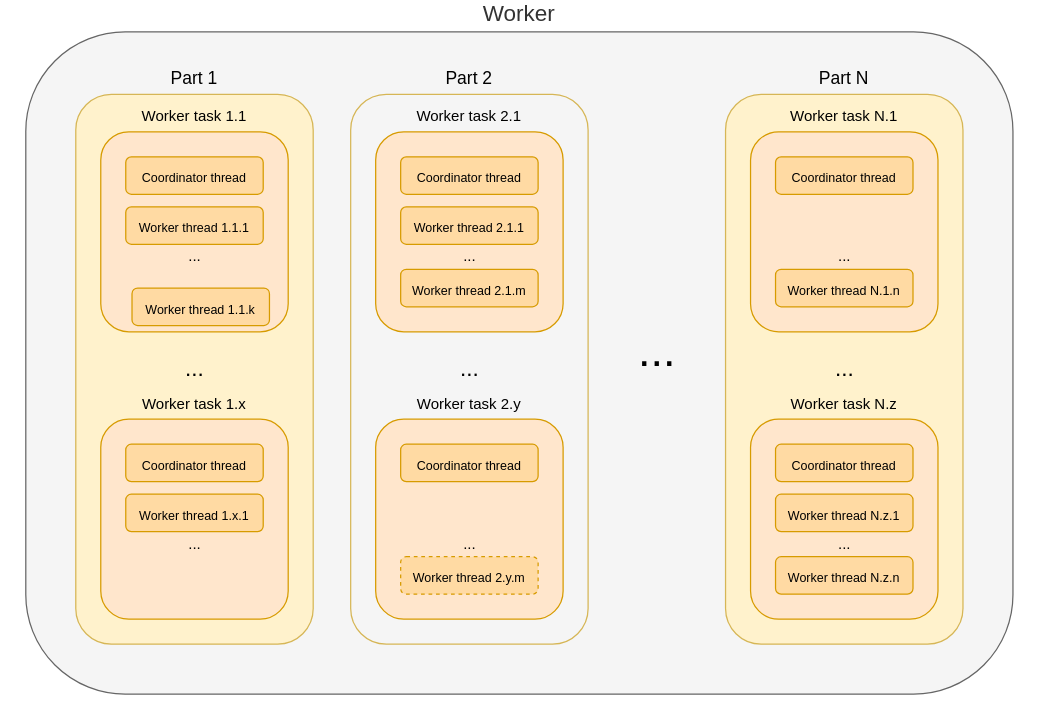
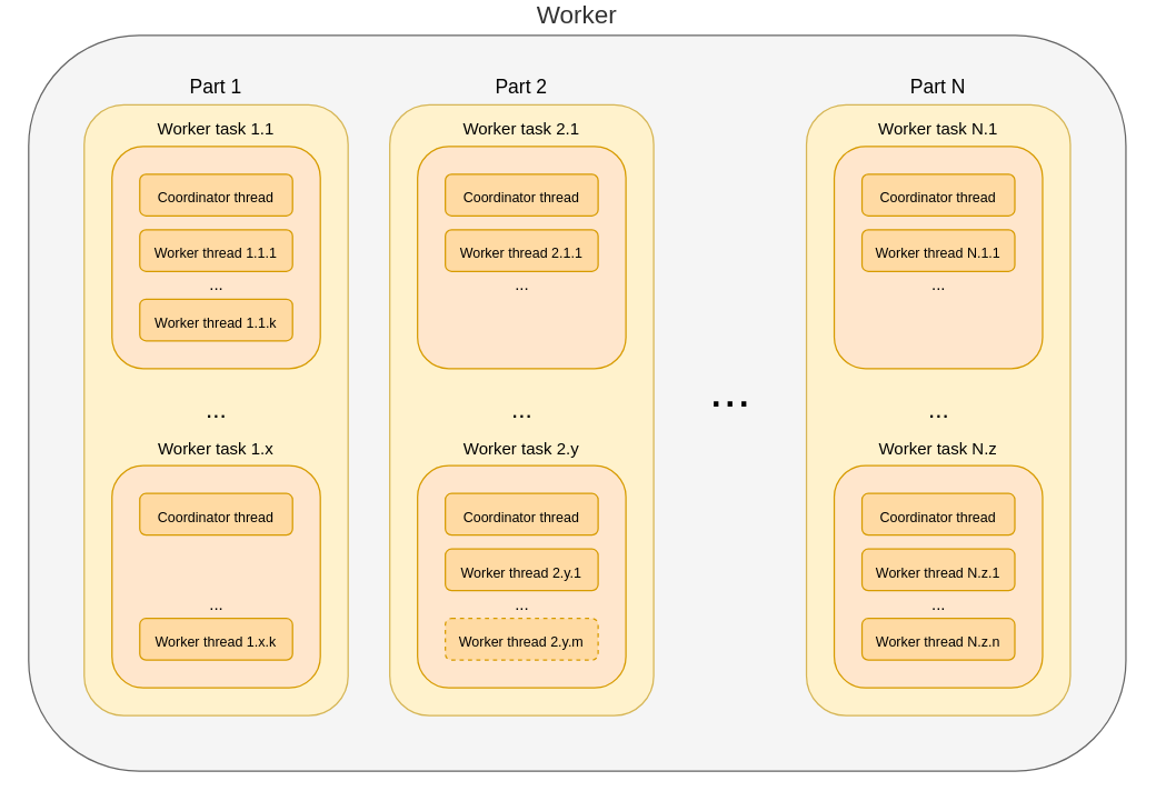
+ <mxCell id="31" value="&lt;font style=&quot;font-size: 10px&quot;&gt;Worker thread N.1.1&lt;/font&gt;" style="rounded=1;whiteSpace=wrap;html=1;fontSize=18;strokeColor=#d79b00;fillColor=#FFDAA3;" parent="1" vertex="1"><mxGeometry x="620" y="160" width="110" height="30" as="geometry" /></mxCell>
- <mxCell id="23" value="&lt;font style=&quot;font-size: 10px&quot;&gt;Worker thread 2.1.m&lt;/font&gt;" style="rounded=1;whiteSpace=wrap;html=1;fontSize=18;strokeColor=#d79b00;fillColor=#FFDAA3;" parent="1" vertex="1"><mxGeometry x="320" y="210" width="110" height="30" as="geometry" /></mxCell>
- <mxCell id="32" value="&lt;font style=&quot;font-size: 10px&quot;&gt;Worker thread N.1.n&lt;/font&gt;" style="rounded=1;whiteSpace=wrap;html=1;fontSize=18;strokeColor=#d79b00;fillColor=#FFDAA3;" parent="1" vertex="1"><mxGeometry x="620" y="210" width="110" height="30" as="geometry" /></mxCell>
- <mxCell id="13" value="&lt;font style=&quot;font-size: 10px&quot;&gt;Worker thread 1.1.k&lt;/font&gt;" style="rounded=1;whiteSpace=wrap;html=1;fontSize=18;strokeColor=#d79b00;fillColor=#FFDAA3;" parent="1" vertex="1"><mxGeometry x="105" y="225" width="110" height="30" as="geometry" /></mxCell>
+ <mxCell id="13" value="&lt;font style=&quot;font-size: 10px&quot;&gt;Worker thread 1.1.k&lt;/font&gt;" style="rounded=1;whiteSpace=wrap;html=1;fontSize=18;strokeColor=#d79b00;fillColor=#FFDAA3;" parent="1" vertex="1"><mxGeometry x="100" y="210" width="110" height="30" as="geometry" /></mxCell>
- <mxCell id="6" value="&lt;font style=&quot;font-size: 14px&quot;&gt;Part 2&lt;/font&gt;" style="rounded=1;whiteSpace=wrap;html=1;fontSize=18;labelPosition=center;verticalLabelPosition=top;align=center;verticalAlign=bottom;fillColor=#f5f5f5;strokeColor=#d6b656;" parent="1" vertex="1"><mxGeometry x="280" y="70" width="190" height="440" as="geometry" /></mxCell>
+ <mxCell id="6" value="&lt;font style=&quot;font-size: 14px&quot;&gt;Part 2&lt;/font&gt;" style="rounded=1;whiteSpace=wrap;html=1;fontSize=18;labelPosition=center;verticalLabelPosition=top;align=center;verticalAlign=bottom;fillColor=#fff2cc;strokeColor=#d6b656;" parent="1" vertex="1"><mxGeometry x="280" y="70" width="190" height="440" as="geometry" /></mxCell>
- <mxCell id="18" value="&lt;font style=&quot;font-size: 10px&quot;&gt;Worker thread 1.x.1&lt;/font&gt;" style="rounded=1;whiteSpace=wrap;html=1;fontSize=18;strokeColor=#d79b00;fillColor=#FFDAA3;" parent="1" vertex="1"><mxGeometry x="100" y="390" width="110" height="30" as="geometry" /></mxCell>
+ <mxCell id="27" value="&lt;font style=&quot;font-size: 10px&quot;&gt;Worker thread 2.y.1&lt;/font&gt;" style="rounded=1;whiteSpace=wrap;html=1;fontSize=18;strokeColor=#d79b00;fillColor=#FFDAA3;" parent="1" vertex="1"><mxGeometry x="320" y="390" width="110" height="30" as="geometry" /></mxCell>
+ <mxCell id="19" value="&lt;font style=&quot;font-size: 10px&quot;&gt;Worker thread 1.x.k&lt;/font&gt;" style="rounded=1;whiteSpace=wrap;html=1;fontSize=18;strokeColor=#d79b00;fillColor=#FFDAA3;" parent="1" vertex="1"><mxGeometry x="100" y="440" width="110" height="30" as="geometry" /></mxCell>
